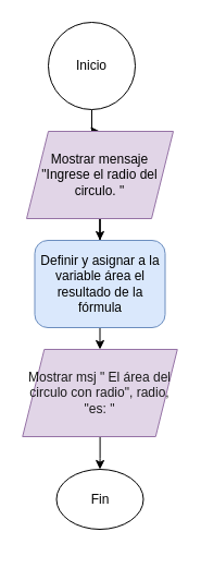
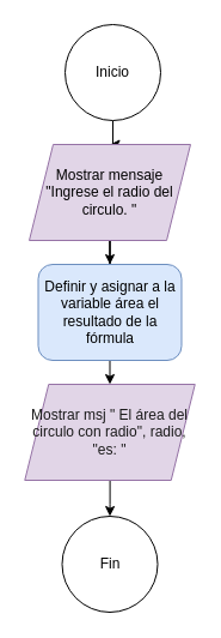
- <mxCell id="3" value="Inicio" style="ellipse;whiteSpace=wrap;html=1;aspect=fixed;" vertex="1" parent="1"><mxGeometry x="44" y="20" width="80" height="80" as="geometry" /></mxCell>
+ <mxCell id="3" value="Inicio" style="ellipse;whiteSpace=wrap;html=1;aspect=fixed;" vertex="1" parent="1"><mxGeometry x="54" y="20" width="80" height="80" as="geometry" /></mxCell>
- <mxCell id="10" value="Fin" style="ellipse;whiteSpace=wrap;html=1;" vertex="1" parent="1"><mxGeometry x="51.5" y="430" width="80" height="55" as="geometry" /></mxCell>
+ <mxCell id="10" value="Fin" style="ellipse;whiteSpace=wrap;html=1;" vertex="1" parent="1"><mxGeometry x="51.5" y="430" width="80" height="80" as="geometry" /></mxCell>
